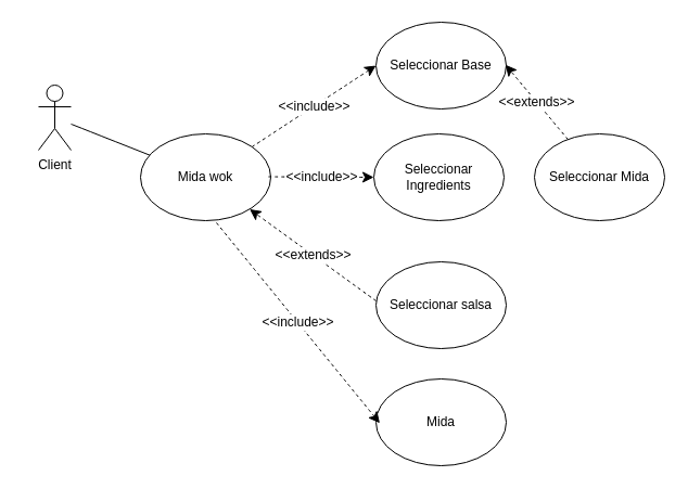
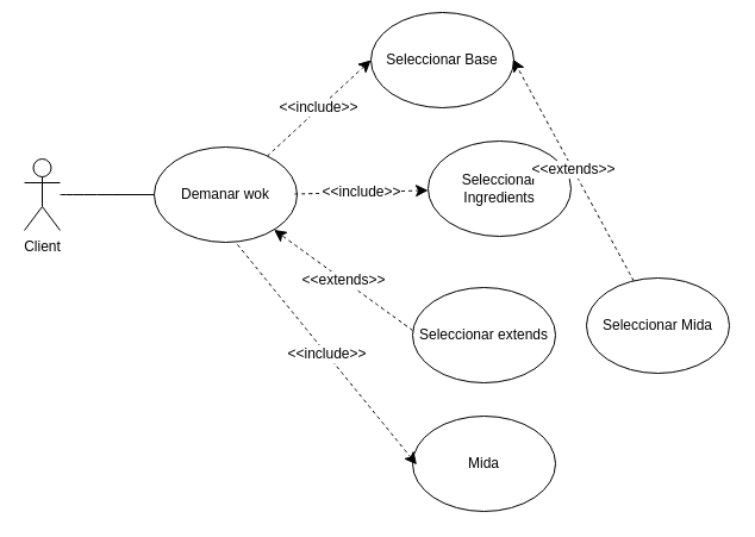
- <mxCell id="6" value="Seleccionar Base" style="ellipse;whiteSpace=wrap;html=1;" vertex="1" parent="1"><mxGeometry x="346" y="20" width="120" height="80" as="geometry" /></mxCell>
+ <mxCell id="6" value="Seleccionar Base" style="ellipse;whiteSpace=wrap;html=1;" vertex="1" parent="1"><mxGeometry x="311" y="10" width="120" height="80" as="geometry" /></mxCell>
- <mxCell id="2" value="Client" style="shape=umlActor;verticalLabelPosition=bottom;verticalAlign=top;html=1;outlineConnect=0;" vertex="1" parent="1"><mxGeometry x="35" y="78" width="30" height="60" as="geometry" /></mxCell>
+ <mxCell id="2" value="Client" style="shape=umlActor;verticalLabelPosition=bottom;verticalAlign=top;html=1;outlineConnect=0;" vertex="1" parent="1"><mxGeometry x="20" y="133" width="30" height="60" as="geometry" /></mxCell>
- <mxCell id="4" value="Mida wok" style="ellipse;whiteSpace=wrap;html=1;" vertex="1" parent="1"><mxGeometry x="129" y="123" width="120" height="80" as="geometry" /></mxCell>
+ <mxCell id="4" value="Demanar wok" style="ellipse;whiteSpace=wrap;html=1;" vertex="1" parent="1"><mxGeometry x="129" y="123" width="120" height="80" as="geometry" /></mxCell>
- <mxCell id="7" value="Seleccionar Ingredients" style="ellipse;whiteSpace=wrap;html=1;" vertex="1" parent="1"><mxGeometry x="344" y="123" width="120" height="80" as="geometry" /></mxCell>
+ <mxCell id="7" value="Seleccionar Ingredients" style="ellipse;whiteSpace=wrap;html=1;" vertex="1" parent="1"><mxGeometry x="359" y="118" width="120" height="80" as="geometry" /></mxCell>
- <mxCell id="8" value="Seleccionar Mida" style="ellipse;whiteSpace=wrap;html=1;" vertex="1" parent="1"><mxGeometry x="492" y="123" width="120" height="80" as="geometry" /></mxCell>
+ <mxCell id="8" value="Seleccionar Mida" style="ellipse;whiteSpace=wrap;html=1;" vertex="1" parent="1"><mxGeometry x="492" y="233" width="120" height="80" as="geometry" /></mxCell>
- <mxCell id="11" value="Seleccionar salsa" style="ellipse;whiteSpace=wrap;html=1;" vertex="1" parent="1"><mxGeometry x="346" y="241" width="120" height="80" as="geometry" /></mxCell>
+ <mxCell id="11" value="Seleccionar extends" style="ellipse;whiteSpace=wrap;html=1;" vertex="1" parent="1"><mxGeometry x="346" y="241" width="120" height="80" as="geometry" /></mxCell>
